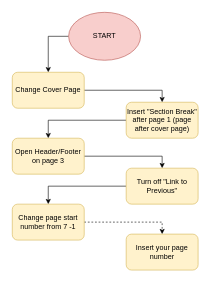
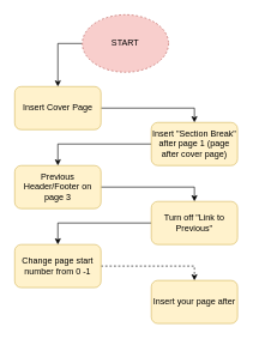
- <mxCell id="3" value="START" style="ellipse;whiteSpace=wrap;html=1;fillColor=#f8cecc;strokeColor=#b85450;" vertex="1" parent="1"><mxGeometry x="114" width="120" height="80" as="geometry" y="20" /></mxCell>
+ <mxCell id="3" value="START" style="ellipse;whiteSpace=wrap;html=1;fillColor=#f8cecc;strokeColor=#b85450;dashed=1;" vertex="1" parent="1"><mxGeometry x="114" width="120" height="80" as="geometry" y="20" /></mxCell>
- <mxCell id="5" value="Change Cover Page" style="rounded=1;whiteSpace=wrap;html=1;fillColor=#fff2cc;strokeColor=#d6b656;" vertex="1" parent="1"><mxGeometry x="20" y="120" width="120" height="60" as="geometry" /></mxCell>
+ <mxCell id="5" value="Insert Cover Page" style="rounded=1;whiteSpace=wrap;html=1;fillColor=#fff2cc;strokeColor=#d6b656;" vertex="1" parent="1"><mxGeometry x="20" y="120" width="120" height="60" as="geometry" /></mxCell>
- <mxCell id="9" value="Open Header/Footer on page 3" style="rounded=1;whiteSpace=wrap;html=1;fillColor=#fff2cc;strokeColor=#d6b656;" vertex="1" parent="1"><mxGeometry x="20" y="230" width="120" height="60" as="geometry" /></mxCell>
+ <mxCell id="9" value="Previous Header/Footer on page 3" style="rounded=1;whiteSpace=wrap;html=1;fillColor=#fff2cc;strokeColor=#d6b656;" vertex="1" parent="1"><mxGeometry x="20" y="230" width="120" height="60" as="geometry" /></mxCell>
- <mxCell id="13" value="Change page start number from 7 -1" style="rounded=1;whiteSpace=wrap;html=1;fillColor=#fff2cc;strokeColor=#d6b656;" vertex="1" parent="1"><mxGeometry x="20" y="340" width="120" height="60" as="geometry" /></mxCell>
+ <mxCell id="13" value="Change page start number from 0 -1" style="rounded=1;whiteSpace=wrap;html=1;fillColor=#fff2cc;strokeColor=#d6b656;" vertex="1" parent="1"><mxGeometry x="20" y="340" width="120" height="60" as="geometry" /></mxCell>
- <mxCell id="14" value="Insert your page number" style="rounded=1;whiteSpace=wrap;html=1;fillColor=#fff2cc;strokeColor=#d6b656;" vertex="1" parent="1"><mxGeometry x="210" y="390" width="120" height="60" as="geometry" /></mxCell>
+ <mxCell id="14" value="Insert your page after" style="rounded=1;whiteSpace=wrap;html=1;fillColor=#fff2cc;strokeColor=#d6b656;" vertex="1" parent="1"><mxGeometry x="210" y="390" width="120" height="60" as="geometry" /></mxCell>
